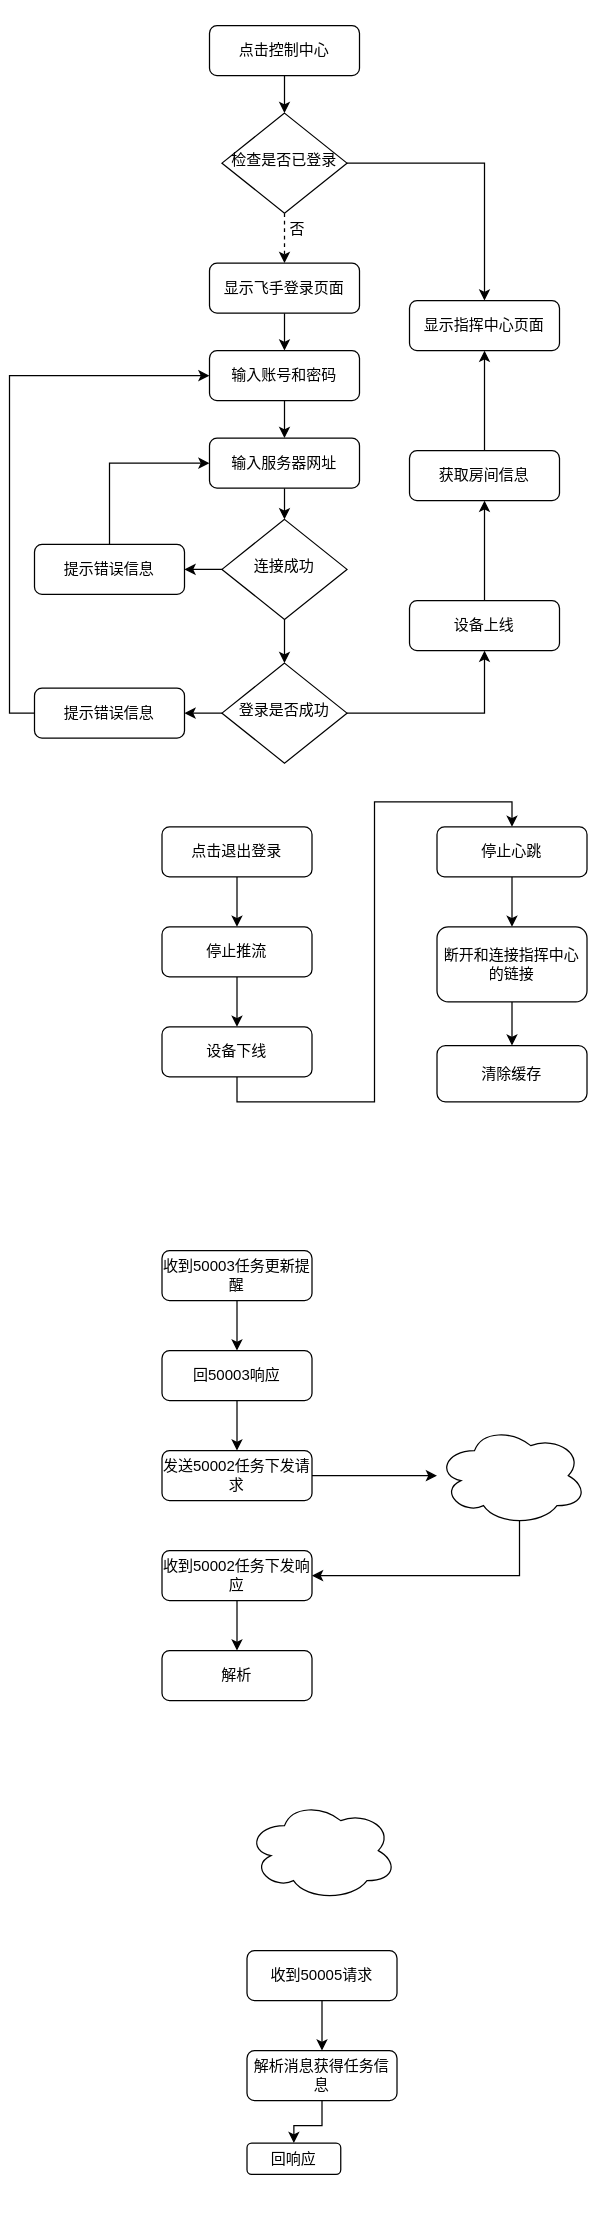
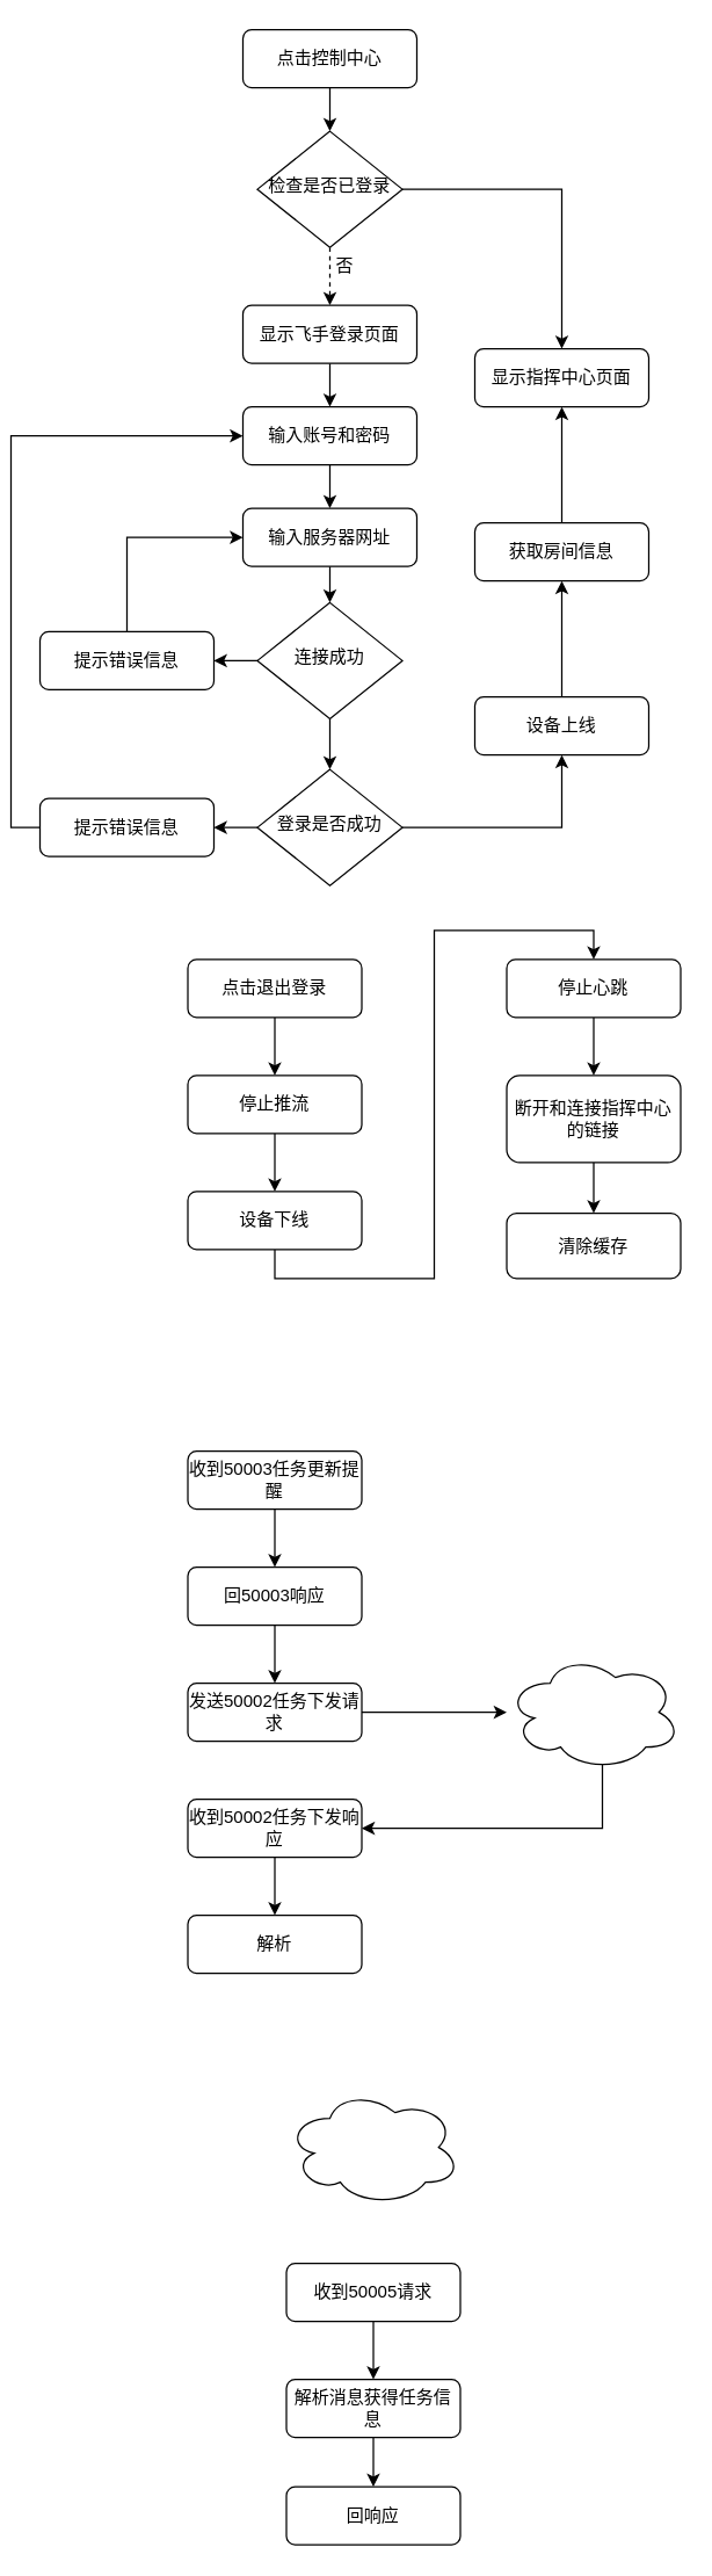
- <mxCell id="56" value="回响应" style="rounded=1;whiteSpace=wrap;html=1;fontSize=12;glass=0;strokeWidth=1;shadow=0;" vertex="1" parent="1"><mxGeometry x="190" y="1714" width="75" height="25" as="geometry" /></mxCell>
+ <mxCell id="56" value="回响应" style="rounded=1;whiteSpace=wrap;html=1;fontSize=12;glass=0;strokeWidth=1;shadow=0;" vertex="1" parent="1"><mxGeometry x="190" y="1714" width="120" height="40" as="geometry" /></mxCell>
